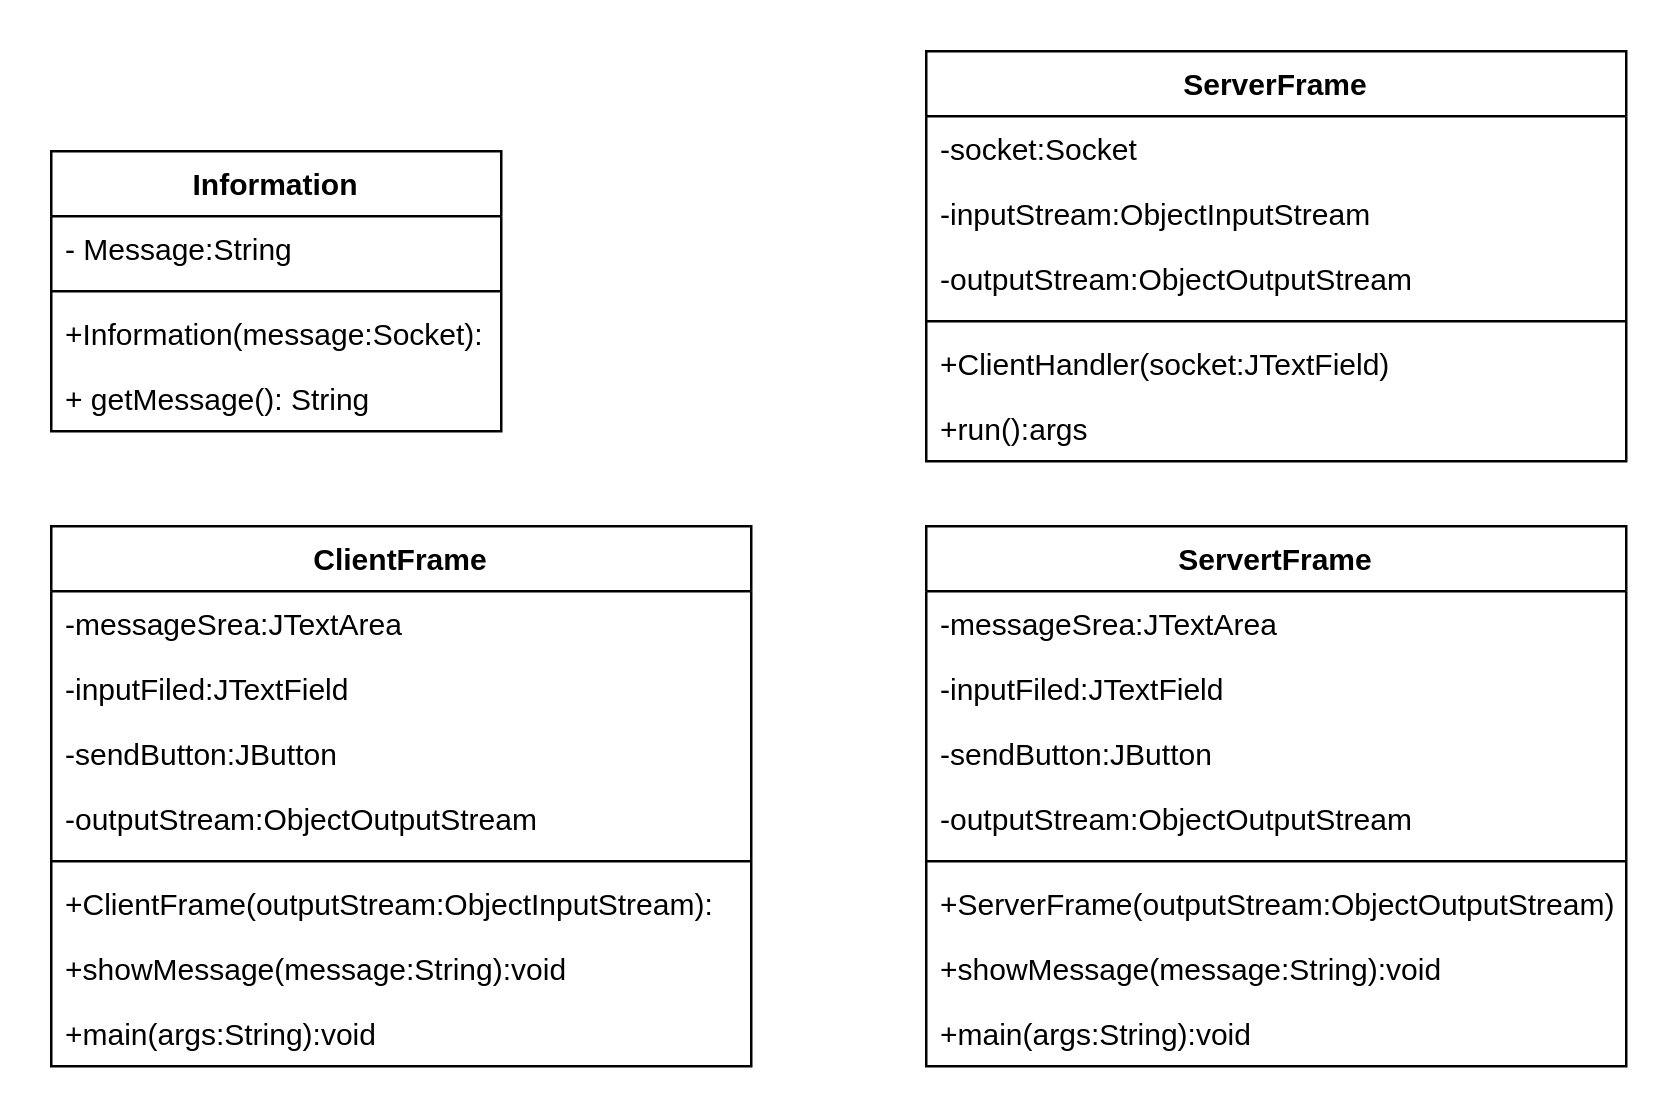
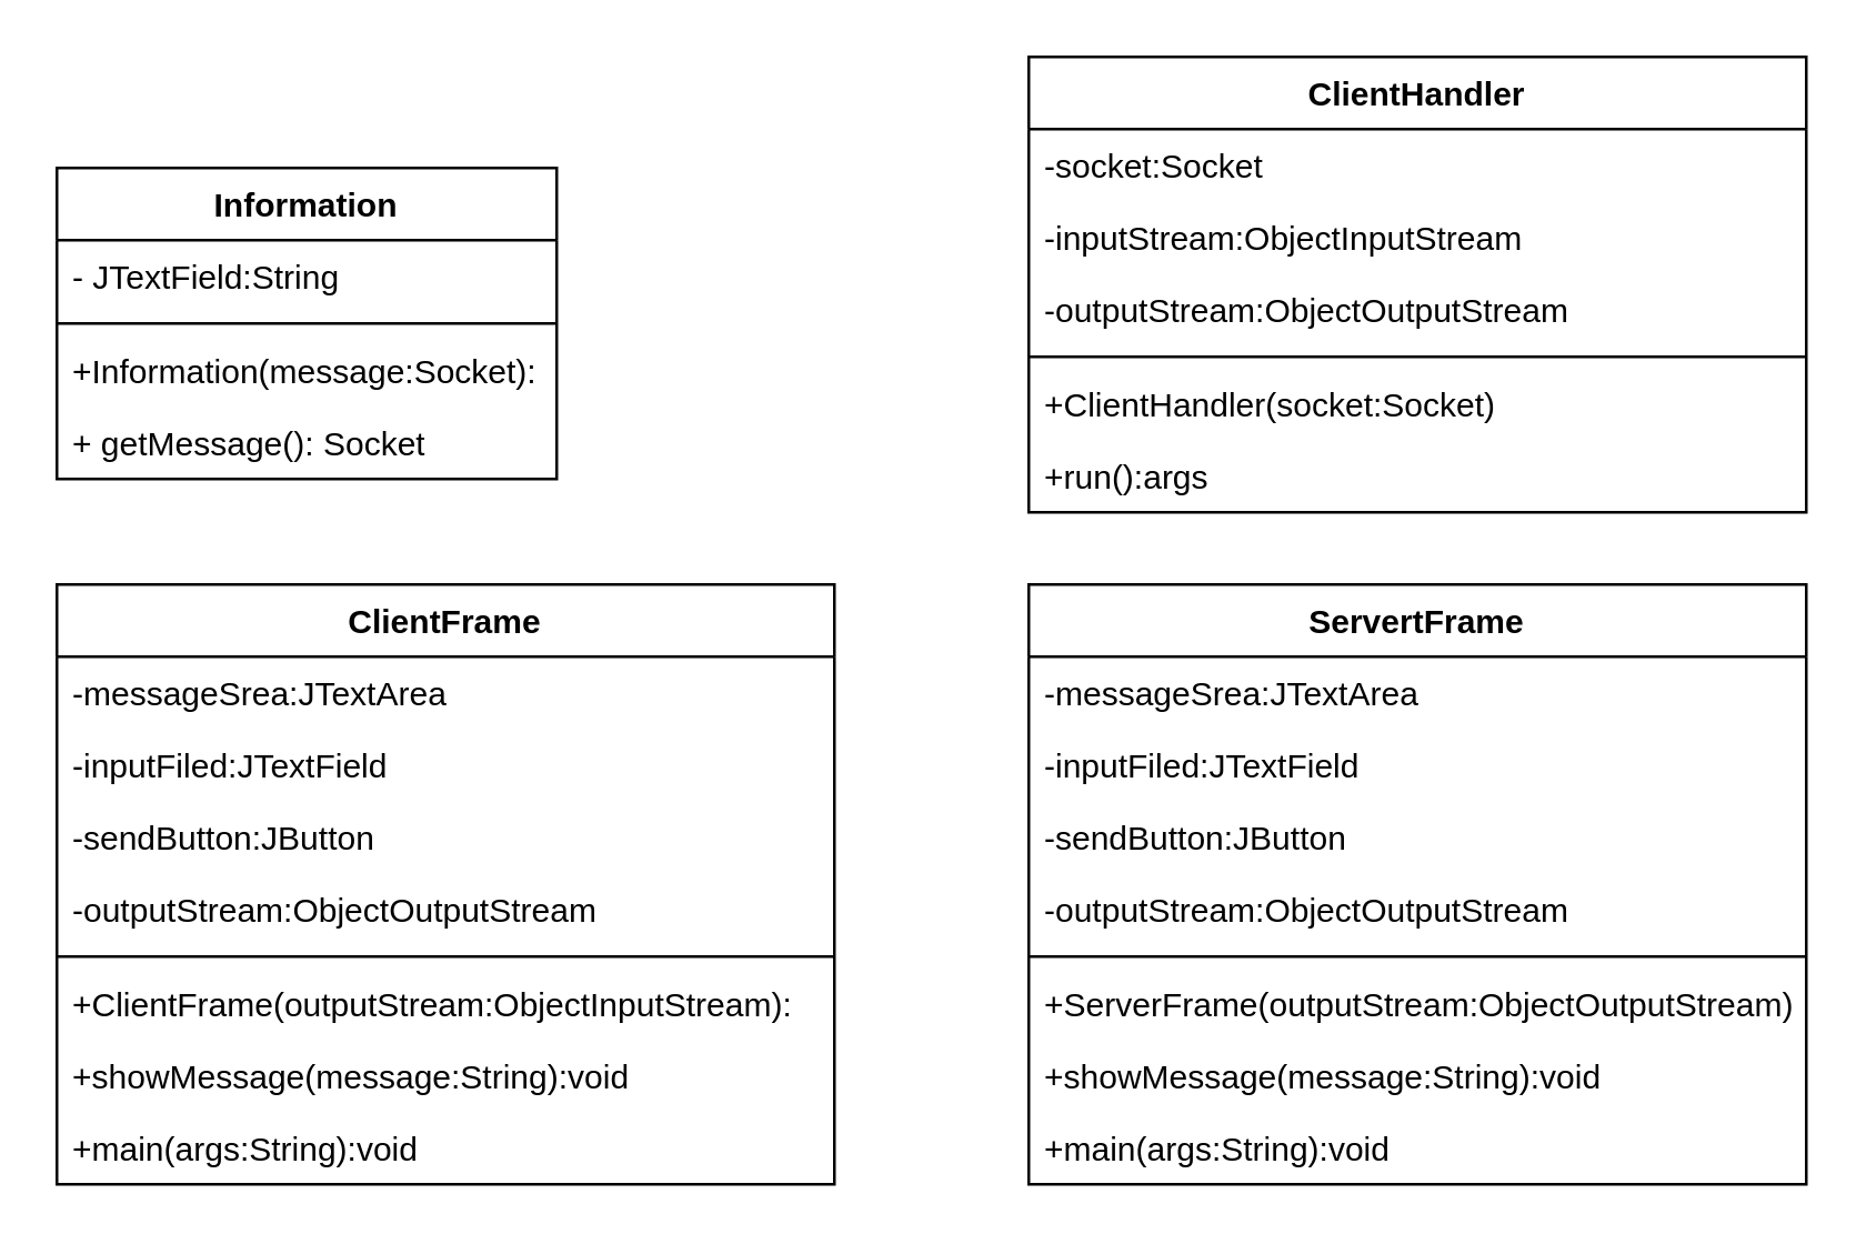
- <mxCell id="25" value="ServerFrame" style="swimlane;fontStyle=1;align=center;verticalAlign=top;childLayout=stackLayout;horizontal=1;startSize=26;horizontalStack=0;resizeParent=1;resizeParentMax=0;resizeLast=0;collapsible=1;marginBottom=0;whiteSpace=wrap;html=1;" vertex="1" parent="1"><mxGeometry x="370" y="20" width="280" height="164" as="geometry" /></mxCell>
+ <mxCell id="25" value="ClientHandler" style="swimlane;fontStyle=1;align=center;verticalAlign=top;childLayout=stackLayout;horizontal=1;startSize=26;horizontalStack=0;resizeParent=1;resizeParentMax=0;resizeLast=0;collapsible=1;marginBottom=0;whiteSpace=wrap;html=1;" vertex="1" parent="1"><mxGeometry x="370" y="20" width="280" height="164" as="geometry" /></mxCell>
- <mxCell id="3" value="- Message:String" style="text;strokeColor=none;fillColor=none;align=left;verticalAlign=top;spacingLeft=4;spacingRight=4;overflow=hidden;rotatable=0;points=[[0,0.5],[1,0.5]];portConstraint=eastwest;whiteSpace=wrap;html=1;" vertex="1" parent="2"><mxGeometry y="26" width="180" height="26" as="geometry" /></mxCell>
+ <mxCell id="3" value="- JTextField:String" style="text;strokeColor=none;fillColor=none;align=left;verticalAlign=top;spacingLeft=4;spacingRight=4;overflow=hidden;rotatable=0;points=[[0,0.5],[1,0.5]];portConstraint=eastwest;whiteSpace=wrap;html=1;" vertex="1" parent="2"><mxGeometry y="26" width="180" height="26" as="geometry" /></mxCell>
- <mxCell id="30" value="+ClientHandler(socket:JTextField)" style="text;strokeColor=none;fillColor=none;align=left;verticalAlign=top;spacingLeft=4;spacingRight=4;overflow=hidden;rotatable=0;points=[[0,0.5],[1,0.5]];portConstraint=eastwest;whiteSpace=wrap;html=1;" vertex="1" parent="25"><mxGeometry y="112" width="280" height="26" as="geometry" /></mxCell>
+ <mxCell id="30" value="+ClientHandler(socket:Socket)" style="text;strokeColor=none;fillColor=none;align=left;verticalAlign=top;spacingLeft=4;spacingRight=4;overflow=hidden;rotatable=0;points=[[0,0.5],[1,0.5]];portConstraint=eastwest;whiteSpace=wrap;html=1;" vertex="1" parent="25"><mxGeometry y="112" width="280" height="26" as="geometry" /></mxCell>
- <mxCell id="6" value="+ getMessage(): String" style="text;strokeColor=none;fillColor=none;align=left;verticalAlign=top;spacingLeft=4;spacingRight=4;overflow=hidden;rotatable=0;points=[[0,0.5],[1,0.5]];portConstraint=eastwest;whiteSpace=wrap;html=1;" vertex="1" parent="2"><mxGeometry y="86" width="180" height="26" as="geometry" /></mxCell>
+ <mxCell id="6" value="+ getMessage(): Socket" style="text;strokeColor=none;fillColor=none;align=left;verticalAlign=top;spacingLeft=4;spacingRight=4;overflow=hidden;rotatable=0;points=[[0,0.5],[1,0.5]];portConstraint=eastwest;whiteSpace=wrap;html=1;" vertex="1" parent="2"><mxGeometry y="86" width="180" height="26" as="geometry" /></mxCell>
